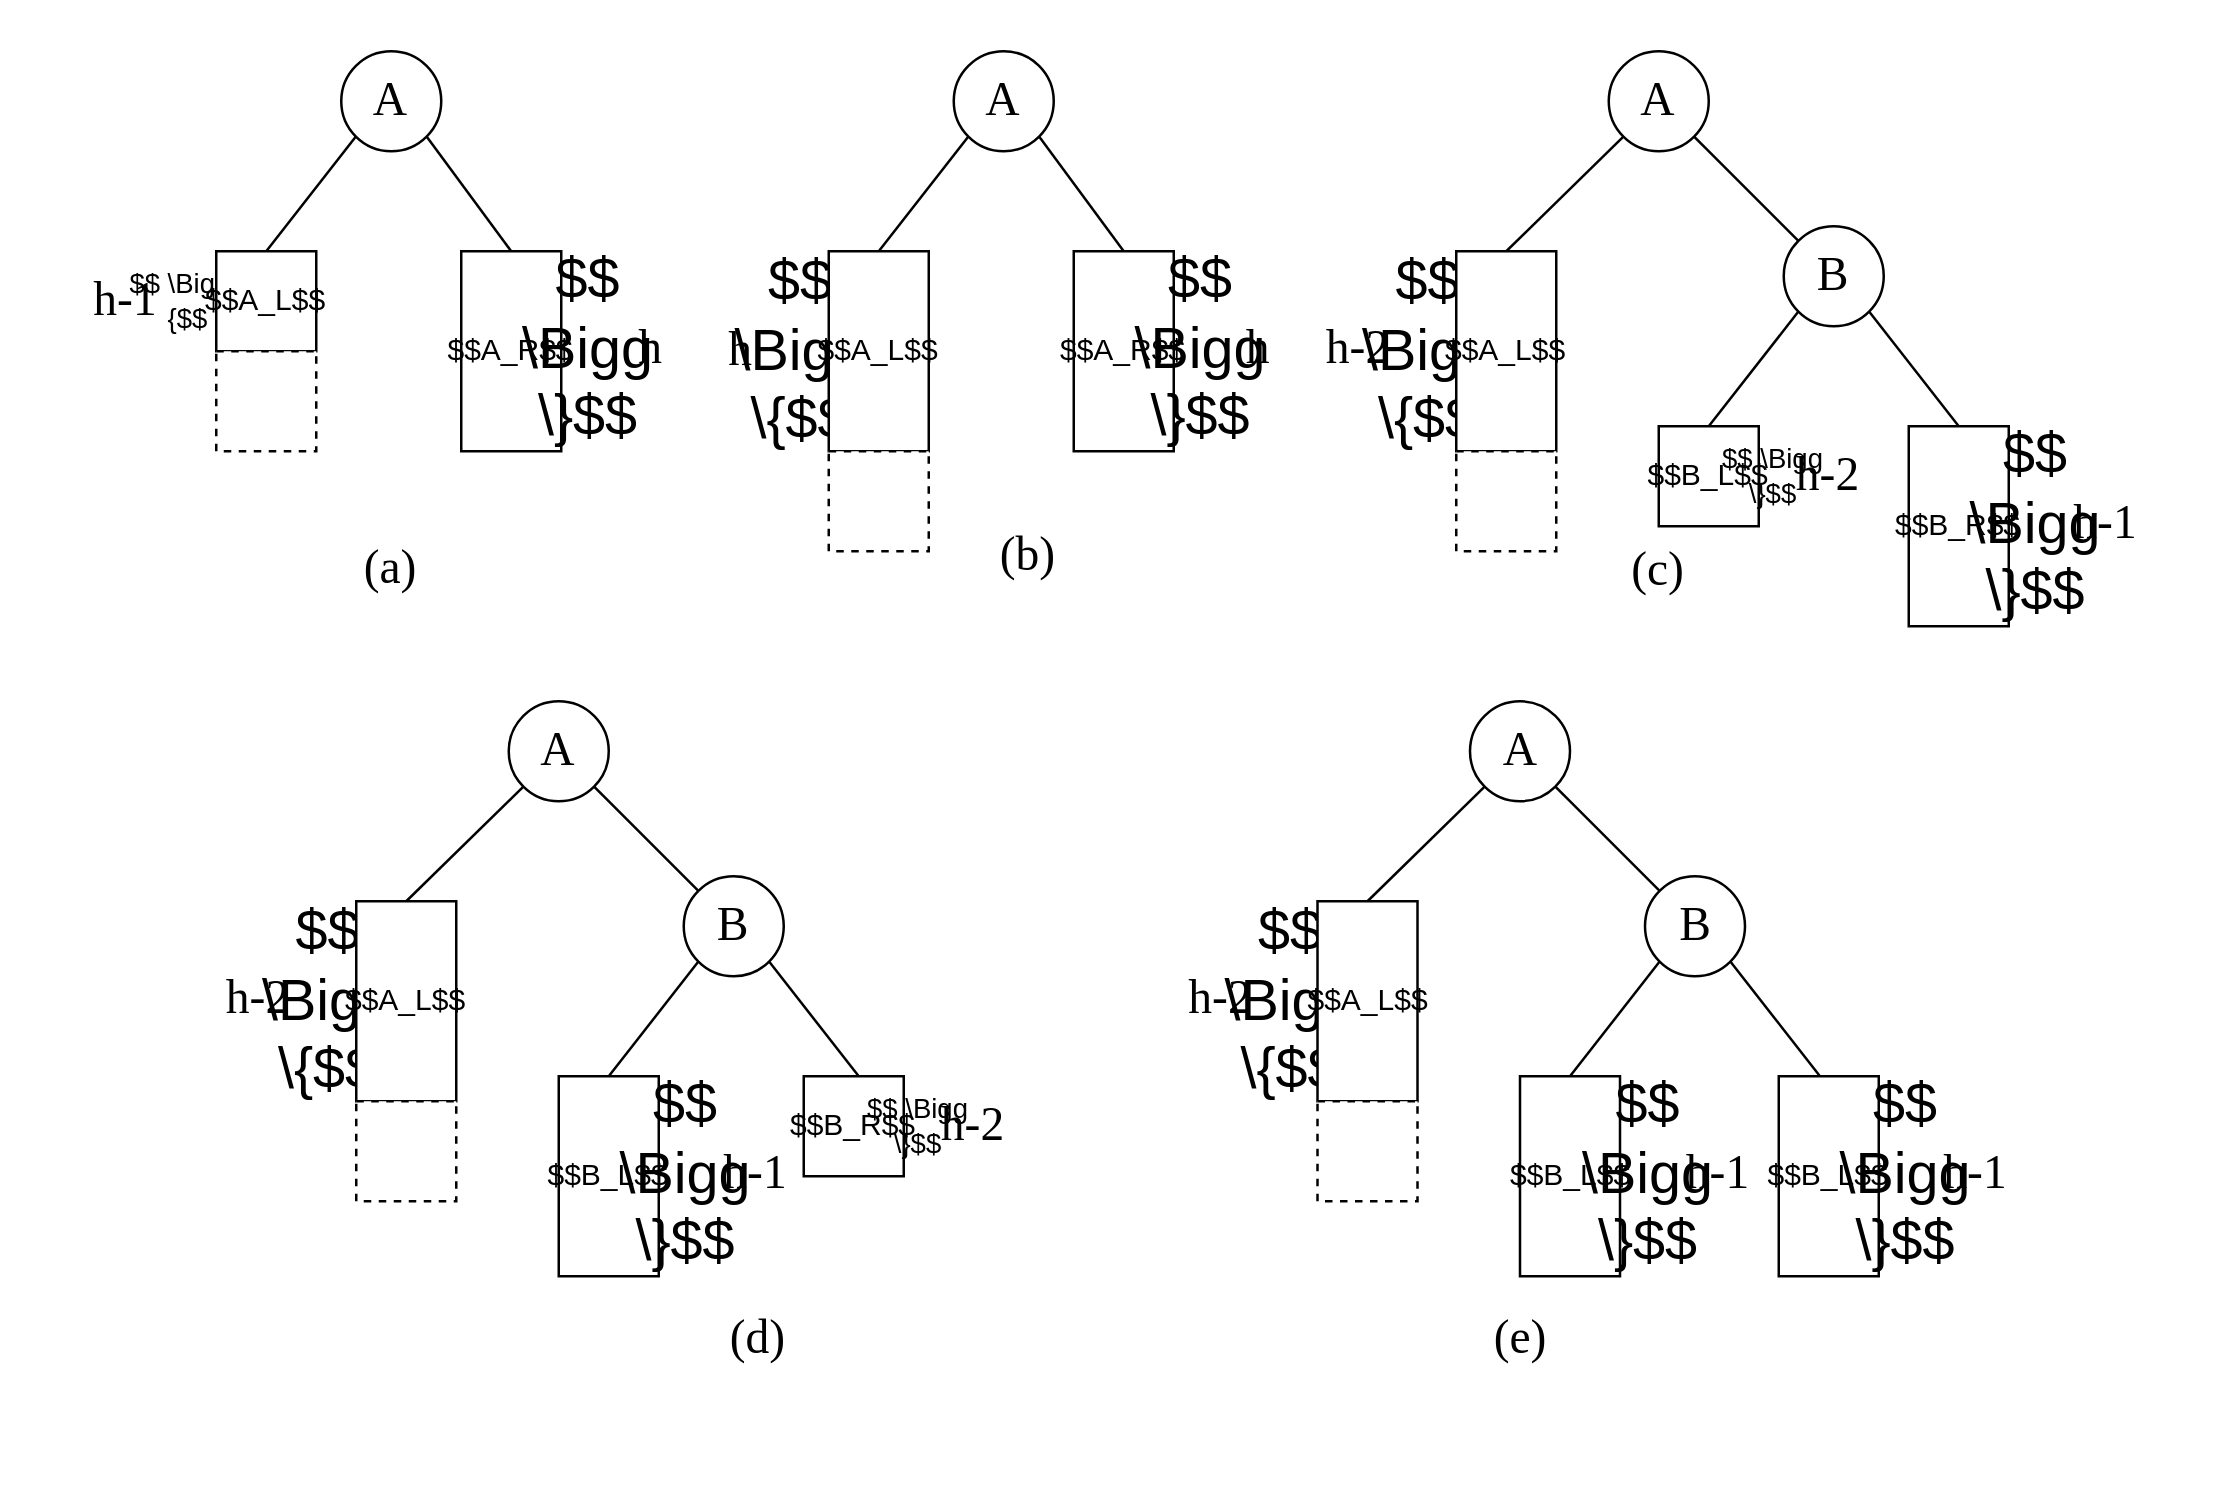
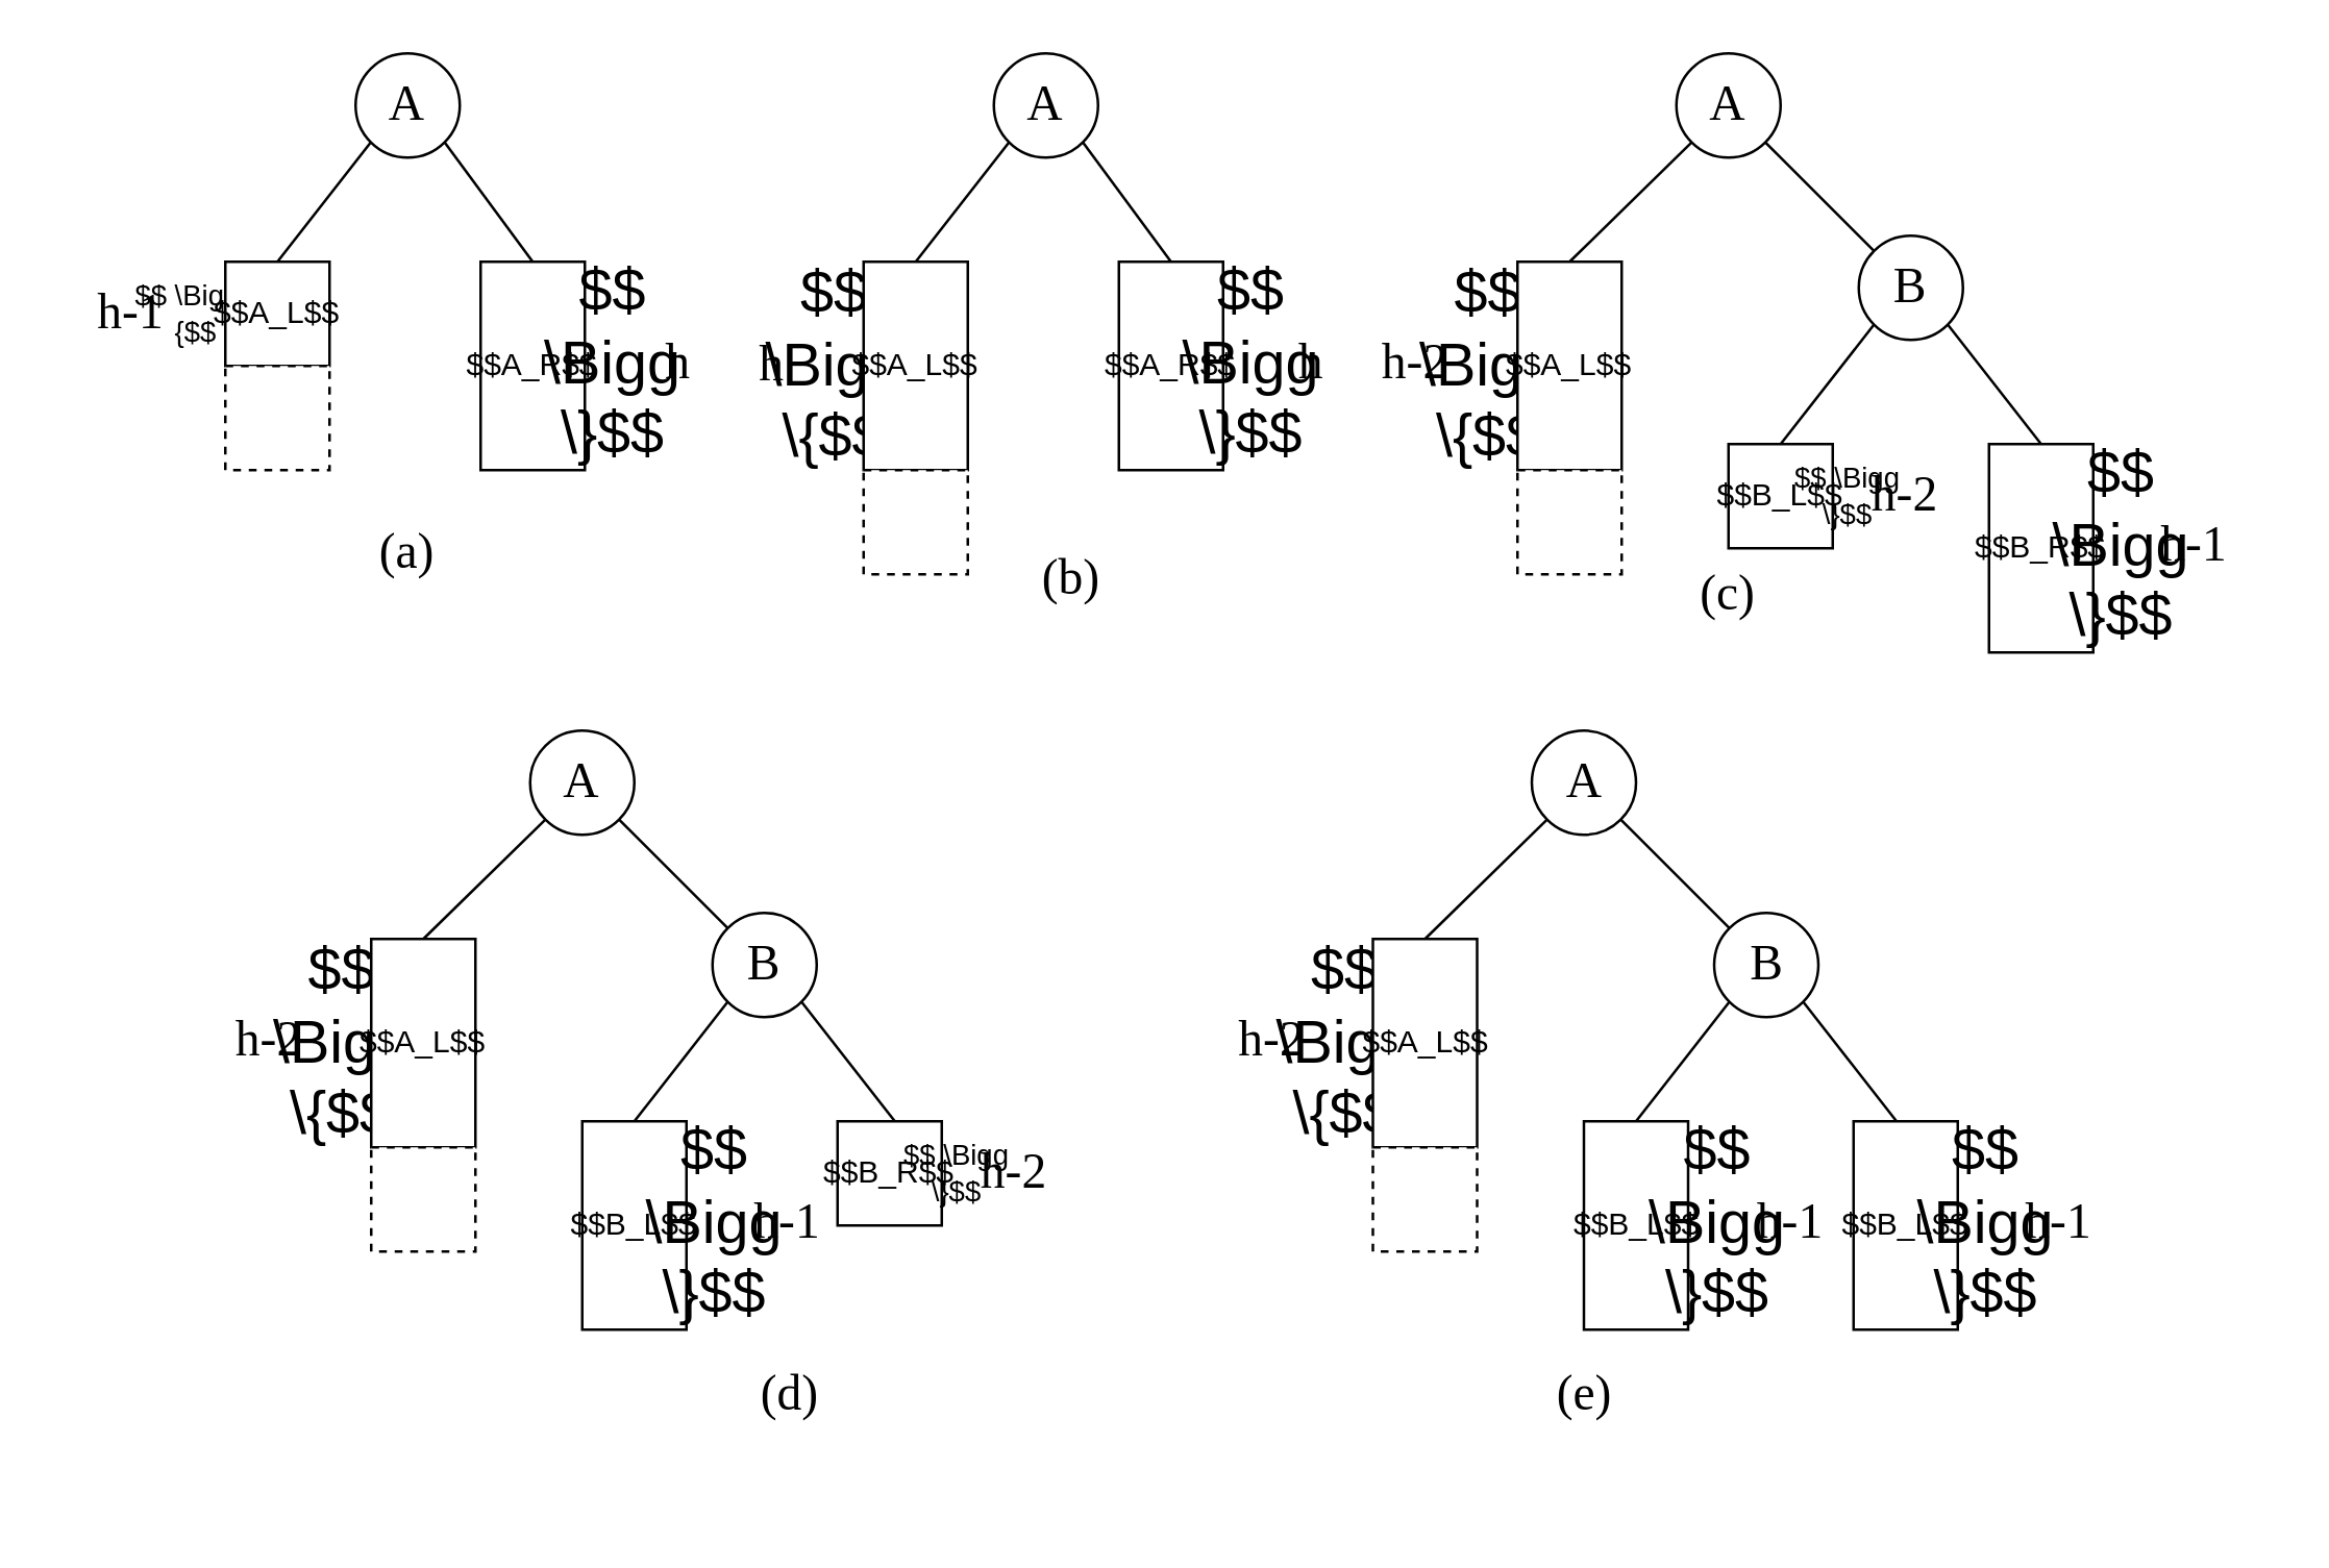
- <mxCell id="31" value="&lt;span style=&quot;font-size: 19px;&quot;&gt;(a)&lt;/span&gt;" style="text;html=1;strokeColor=none;fillColor=none;align=center;verticalAlign=middle;whiteSpace=wrap;rounded=0;fontSize=11;fontFamily=Times New Roman;fontColor=default;" vertex="1" parent="17"><mxGeometry x="105" y="192" width="60" height="30" as="geometry" /></mxCell>
+ <mxCell id="31" value="&lt;span style=&quot;font-size: 19px;&quot;&gt;(a)&lt;/span&gt;" style="text;html=1;strokeColor=none;fillColor=none;align=center;verticalAlign=middle;whiteSpace=wrap;rounded=0;fontSize=11;fontFamily=Times New Roman;fontColor=default;" vertex="1" parent="17"><mxGeometry x="105" y="177" width="60" height="30" as="geometry" /></mxCell>
